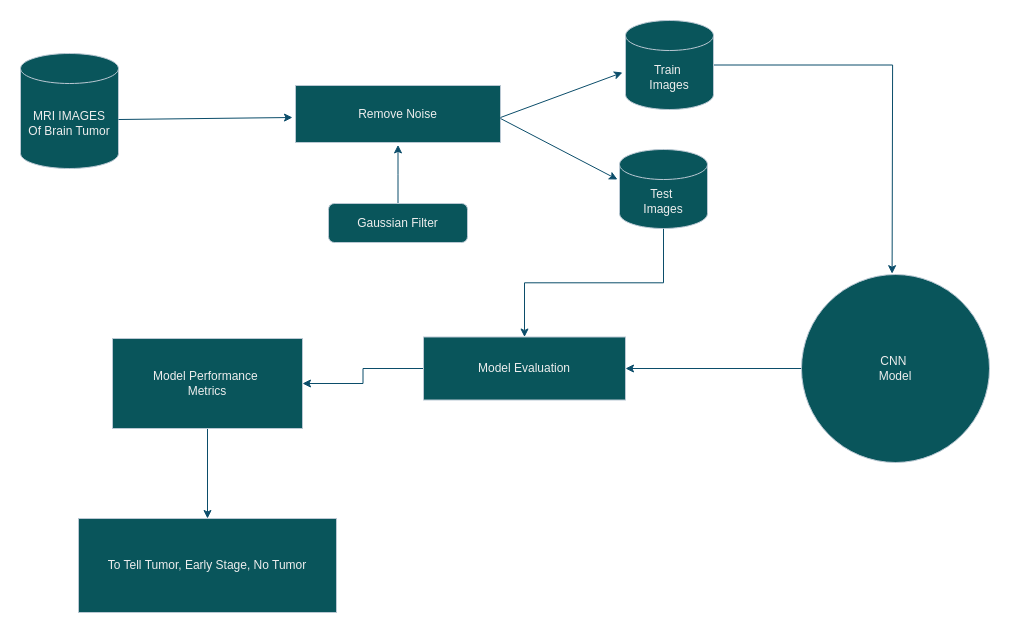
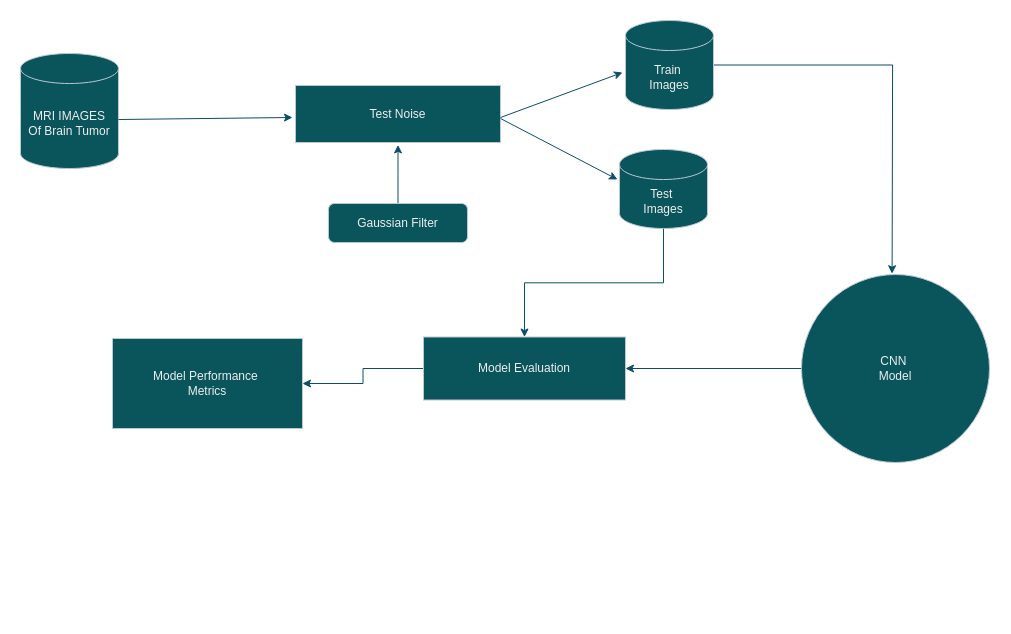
- <mxCell id="6" value="Remove Noise" style="rounded=0;whiteSpace=wrap;html=1;labelBackgroundColor=none;fillColor=#09555B;strokeColor=#BAC8D3;fontColor=#EEEEEE;" vertex="1" parent="1"><mxGeometry x="295" y="85" width="205" height="57" as="geometry" /></mxCell>
+ <mxCell id="6" value="Test Noise" style="rounded=0;whiteSpace=wrap;html=1;labelBackgroundColor=none;fillColor=#09555B;strokeColor=#BAC8D3;fontColor=#EEEEEE;" vertex="1" parent="1"><mxGeometry x="295" y="85" width="205" height="57" as="geometry" /></mxCell>
- <mxCell id="17" value="" style="edgeStyle=orthogonalEdgeStyle;rounded=0;orthogonalLoop=1;jettySize=auto;html=1;labelBackgroundColor=none;fontColor=default;strokeColor=#0B4D6A;" edge="1" parent="1" source="18" target="19"><mxGeometry relative="1" as="geometry" /></mxCell>
- <mxCell id="19" value="To Tell Tumor, Early Stage, No Tumor" style="whiteSpace=wrap;html=1;rounded=0;labelBackgroundColor=none;fillColor=#09555B;strokeColor=#BAC8D3;fontColor=#EEEEEE;" vertex="1" parent="1"><mxGeometry x="78" y="518" width="258" height="94" as="geometry" /></mxCell>
